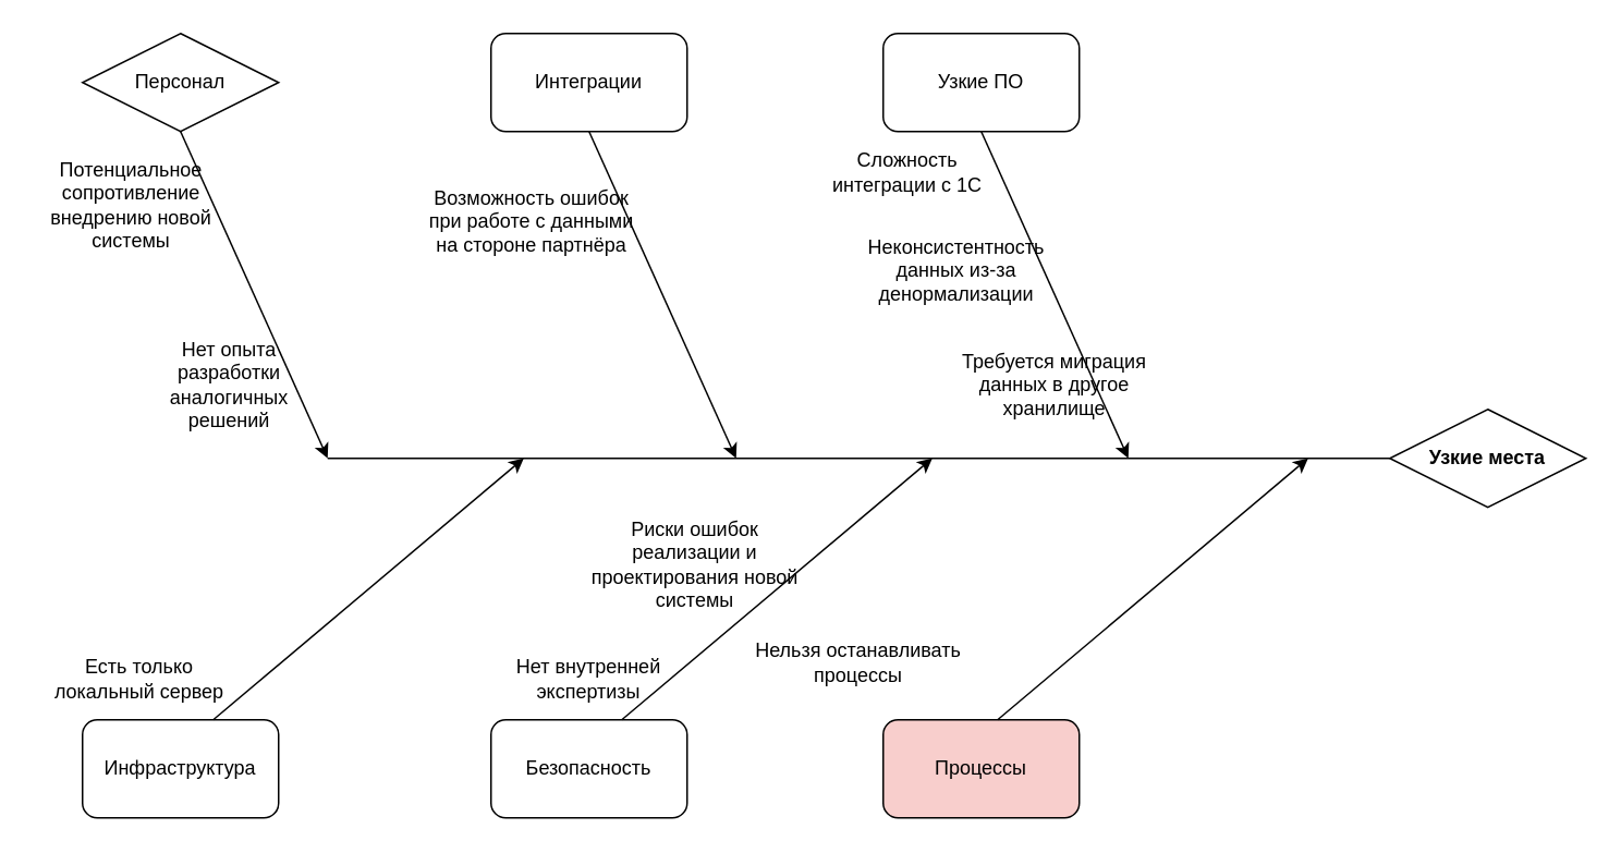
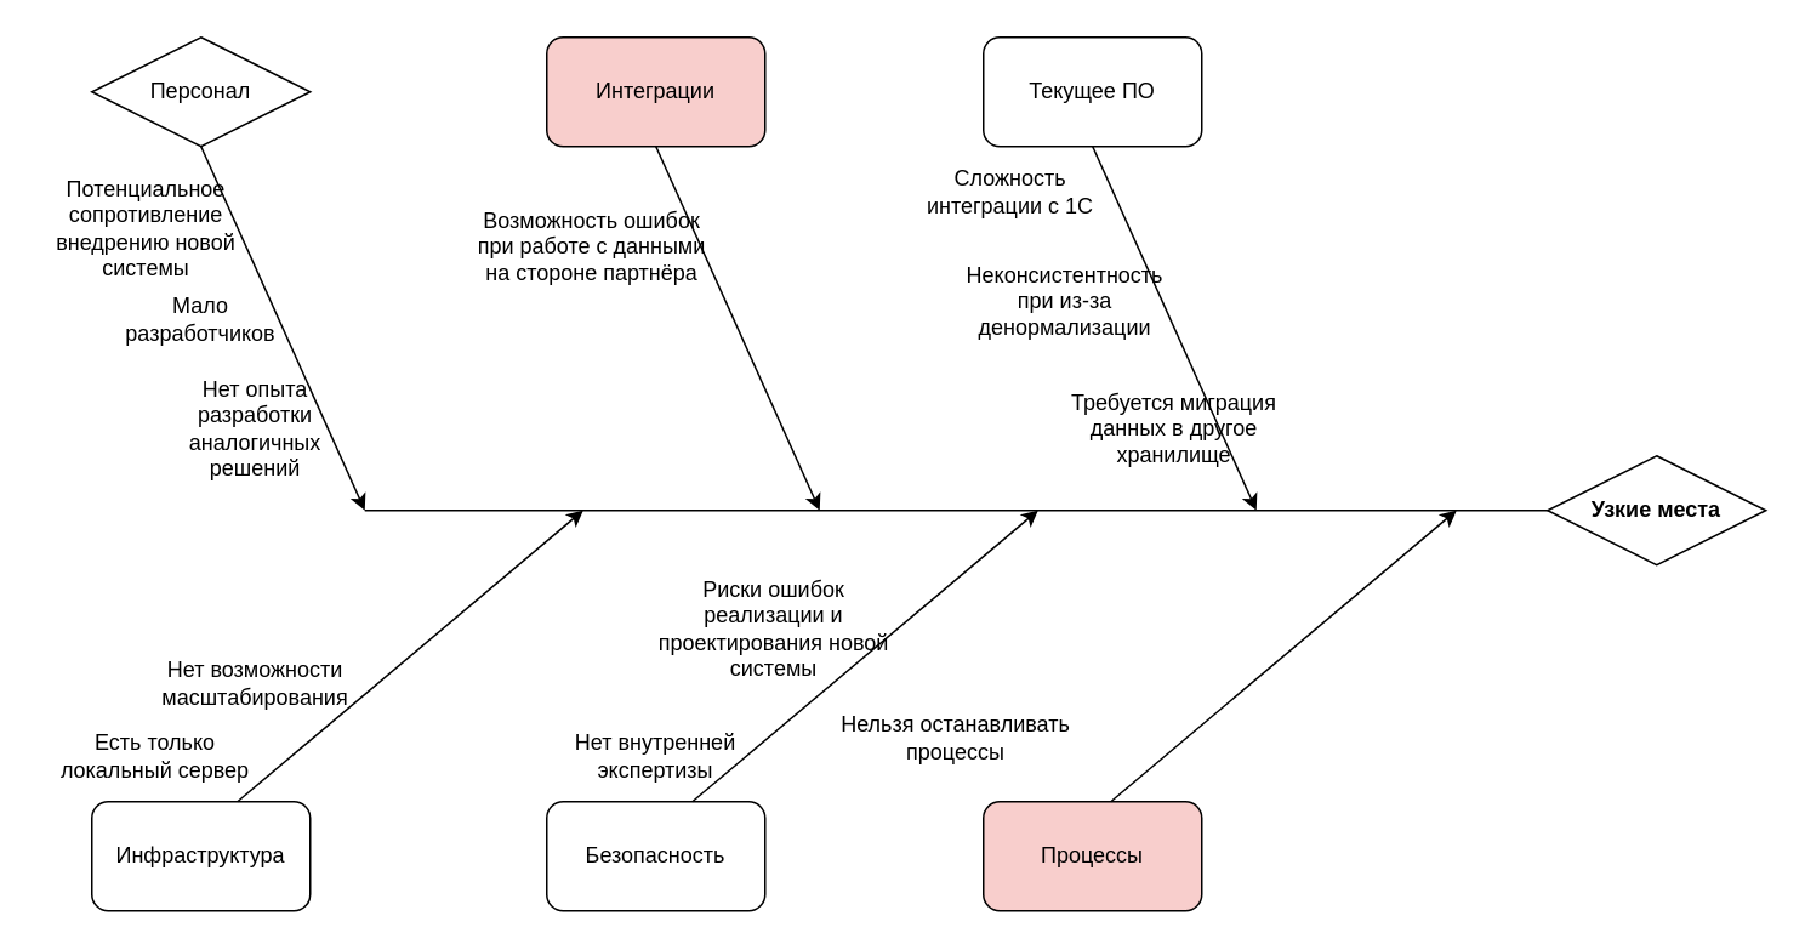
- <mxCell id="6" value="Интеграции" style="rounded=1;whiteSpace=wrap;html=1;" vertex="1" parent="1"><mxGeometry x="300" y="20" width="120" height="60" as="geometry" /></mxCell>
+ <mxCell id="6" value="Интеграции" style="rounded=1;whiteSpace=wrap;html=1;fillColor=#f8cecc;" vertex="1" parent="1"><mxGeometry x="300" y="20" width="120" height="60" as="geometry" /></mxCell>
- <mxCell id="8" value="Узкие ПО" style="rounded=1;whiteSpace=wrap;html=1;" vertex="1" parent="1"><mxGeometry x="540" y="20" width="120" height="60" as="geometry" /></mxCell>
+ <mxCell id="8" value="Текущее ПО" style="rounded=1;whiteSpace=wrap;html=1;" vertex="1" parent="1"><mxGeometry x="540" y="20" width="120" height="60" as="geometry" /></mxCell>
- <mxCell id="23" value="Неконсистентность данных из-за денормализации" style="text;html=1;align=center;verticalAlign=middle;whiteSpace=wrap;rounded=0;" vertex="1" parent="1"><mxGeometry x="520" y="150" width="130" height="30" as="geometry" /></mxCell>
+ <mxCell id="23" value="Неконсистентность при из-за денормализации" style="text;html=1;align=center;verticalAlign=middle;whiteSpace=wrap;rounded=0;" vertex="1" parent="1"><mxGeometry x="520" y="150" width="130" height="30" as="geometry" /></mxCell>
+ <mxCell id="17" value="Мало разработчиков" style="text;html=1;align=center;verticalAlign=middle;whiteSpace=wrap;rounded=0;" vertex="1" parent="1"><mxGeometry x="80" y="160" width="60" height="30" as="geometry" /></mxCell>
+ <mxCell id="20" value="Нет возможности масштабирования" style="text;html=1;align=center;verticalAlign=middle;whiteSpace=wrap;rounded=0;" vertex="1" parent="1"><mxGeometry x="75" y="360" width="130" height="30" as="geometry" /></mxCell>
